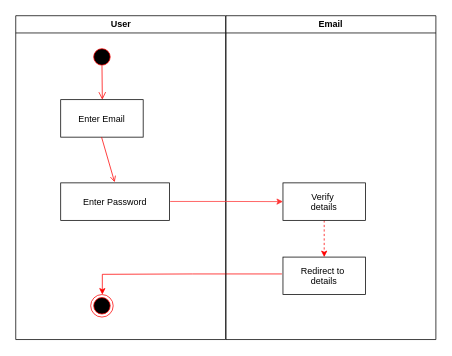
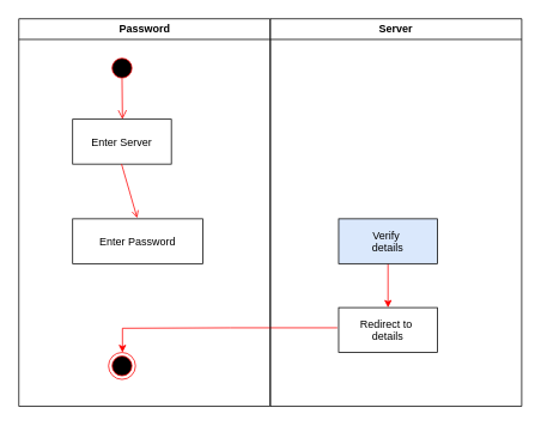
- <mxCell id="2" value="User" style="swimlane;whiteSpace=wrap" parent="1" vertex="1"><mxGeometry x="20.5" y="20" width="280" height="432" as="geometry" /></mxCell>
+ <mxCell id="2" value="Password" style="swimlane;whiteSpace=wrap" parent="1" vertex="1"><mxGeometry x="20.5" y="20" width="280" height="432" as="geometry" /></mxCell>
- <mxCell id="10" value="Email" style="swimlane;whiteSpace=wrap" parent="1" vertex="1"><mxGeometry x="301" y="20" width="280" height="432" as="geometry" /></mxCell>
+ <mxCell id="10" value="Server" style="swimlane;whiteSpace=wrap" parent="1" vertex="1"><mxGeometry x="301" y="20" width="280" height="432" as="geometry" /></mxCell>
- <mxCell id="5" value="Enter Email" style="" parent="2" vertex="1"><mxGeometry x="60" y="112" width="110" height="50" as="geometry" /></mxCell>
+ <mxCell id="5" value="Enter Server" style="" parent="2" vertex="1"><mxGeometry x="60" y="112" width="110" height="50" as="geometry" /></mxCell>
- <mxCell id="14" style="edgeStyle=orthogonalEdgeStyle;rounded=0;orthogonalLoop=1;jettySize=auto;html=1;entryX=0;entryY=0.5;entryDx=0;entryDy=0;strokeColor=#FF3333;exitX=1.007;exitY=0.496;exitDx=0;exitDy=0;exitPerimeter=0;" parent="1" source="7" target="12" edge="1"><mxGeometry relative="1" as="geometry"><mxPoint x="196" y="268" as="sourcePoint" /></mxGeometry></mxCell>
- <mxCell id="12" value="Verify &#10;details" style="strokeColor=#000000;" parent="10" vertex="1"><mxGeometry x="76" y="223" width="110" height="50" as="geometry" /></mxCell>
+ <mxCell id="12" value="Verify &#10;details" style="strokeColor=#000000;fillColor=#dae8fc;" parent="10" vertex="1"><mxGeometry x="76" y="223" width="110" height="50" as="geometry" /></mxCell>
- <mxCell id="11" style="edgeStyle=orthogonalEdgeStyle;rounded=0;orthogonalLoop=1;jettySize=auto;html=1;entryX=0.5;entryY=0;entryDx=0;entryDy=0;strokeColor=#FF0000;dashed=1;" edge="1" parent="10" source="12" target="13"><mxGeometry relative="1" as="geometry" /></mxCell>
+ <mxCell id="11" style="edgeStyle=orthogonalEdgeStyle;rounded=0;orthogonalLoop=1;jettySize=auto;html=1;entryX=0.5;entryY=0;entryDx=0;entryDy=0;strokeColor=#FF0000;" edge="1" parent="10" source="12" target="13"><mxGeometry relative="1" as="geometry" /></mxCell>
